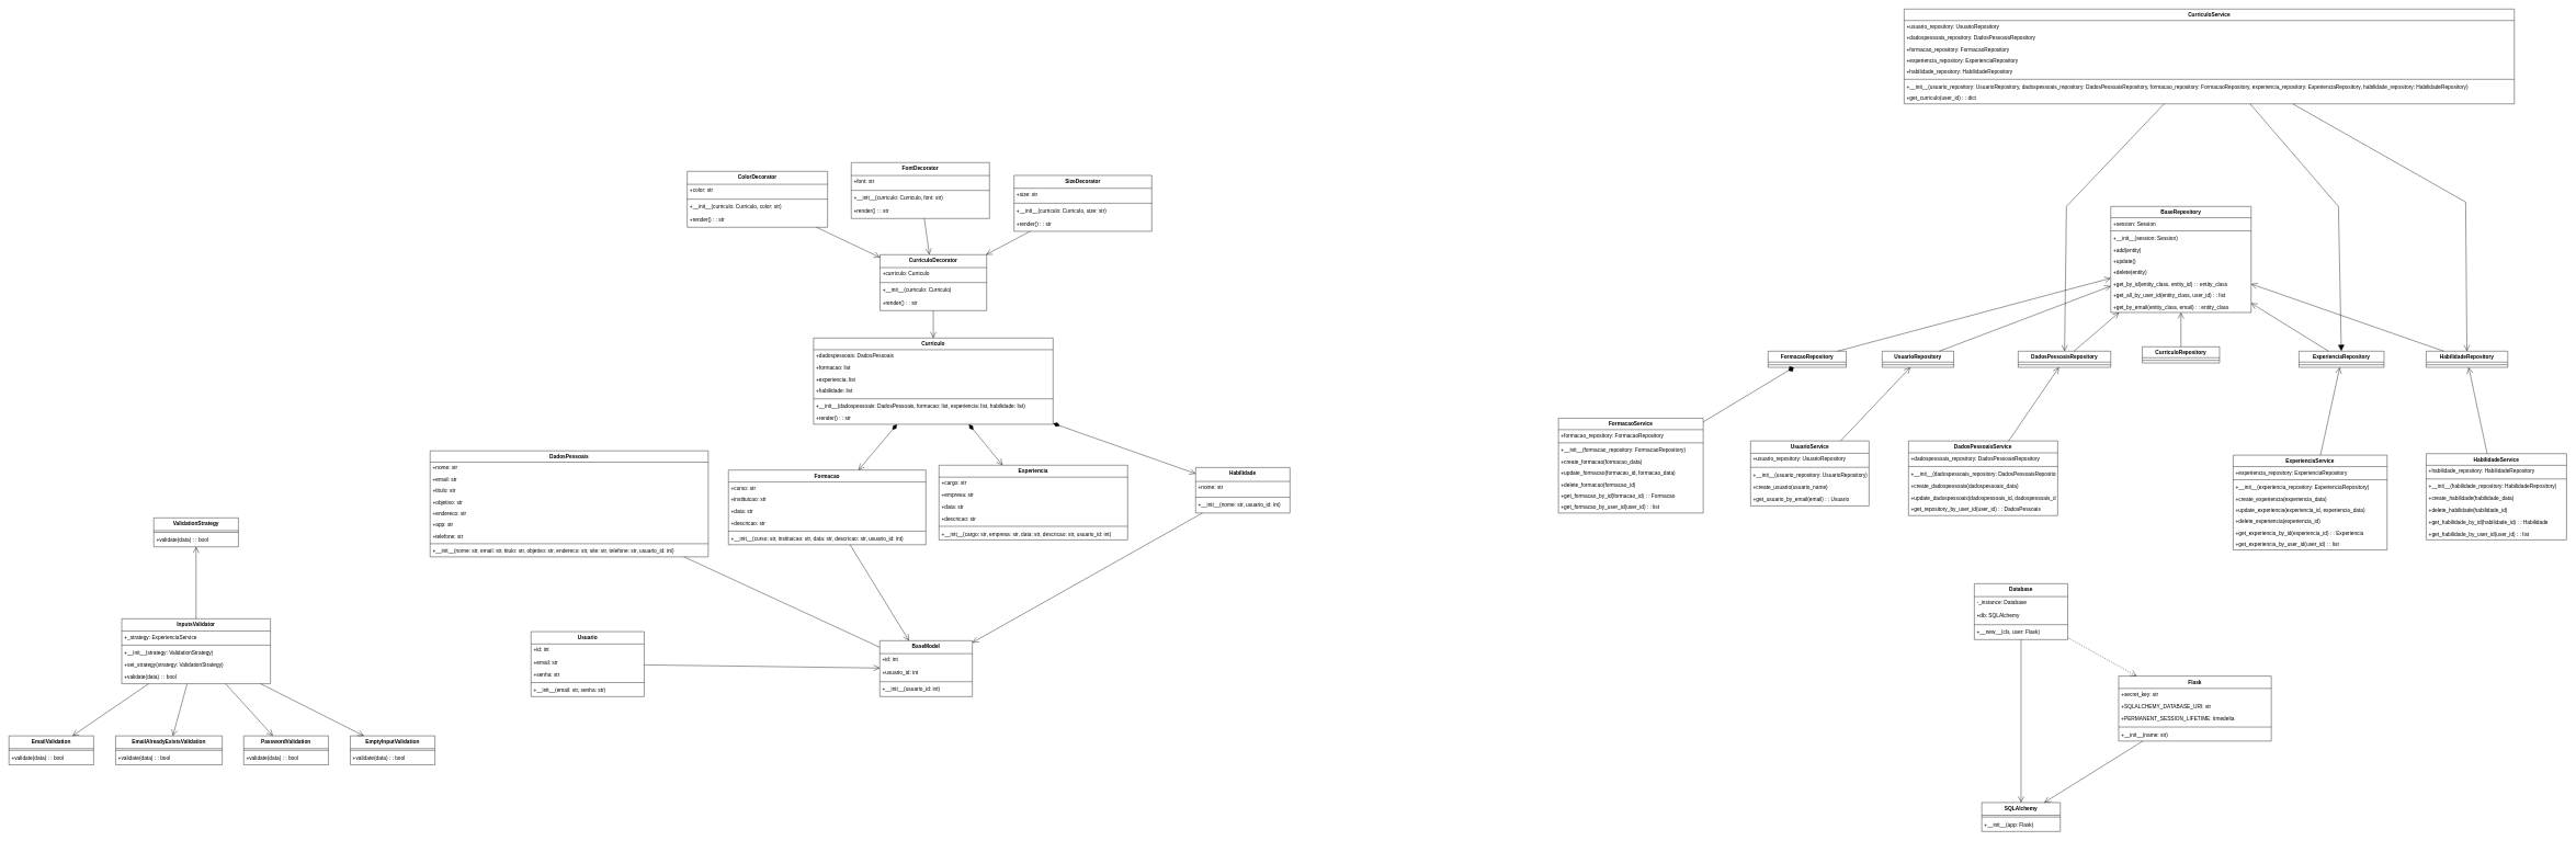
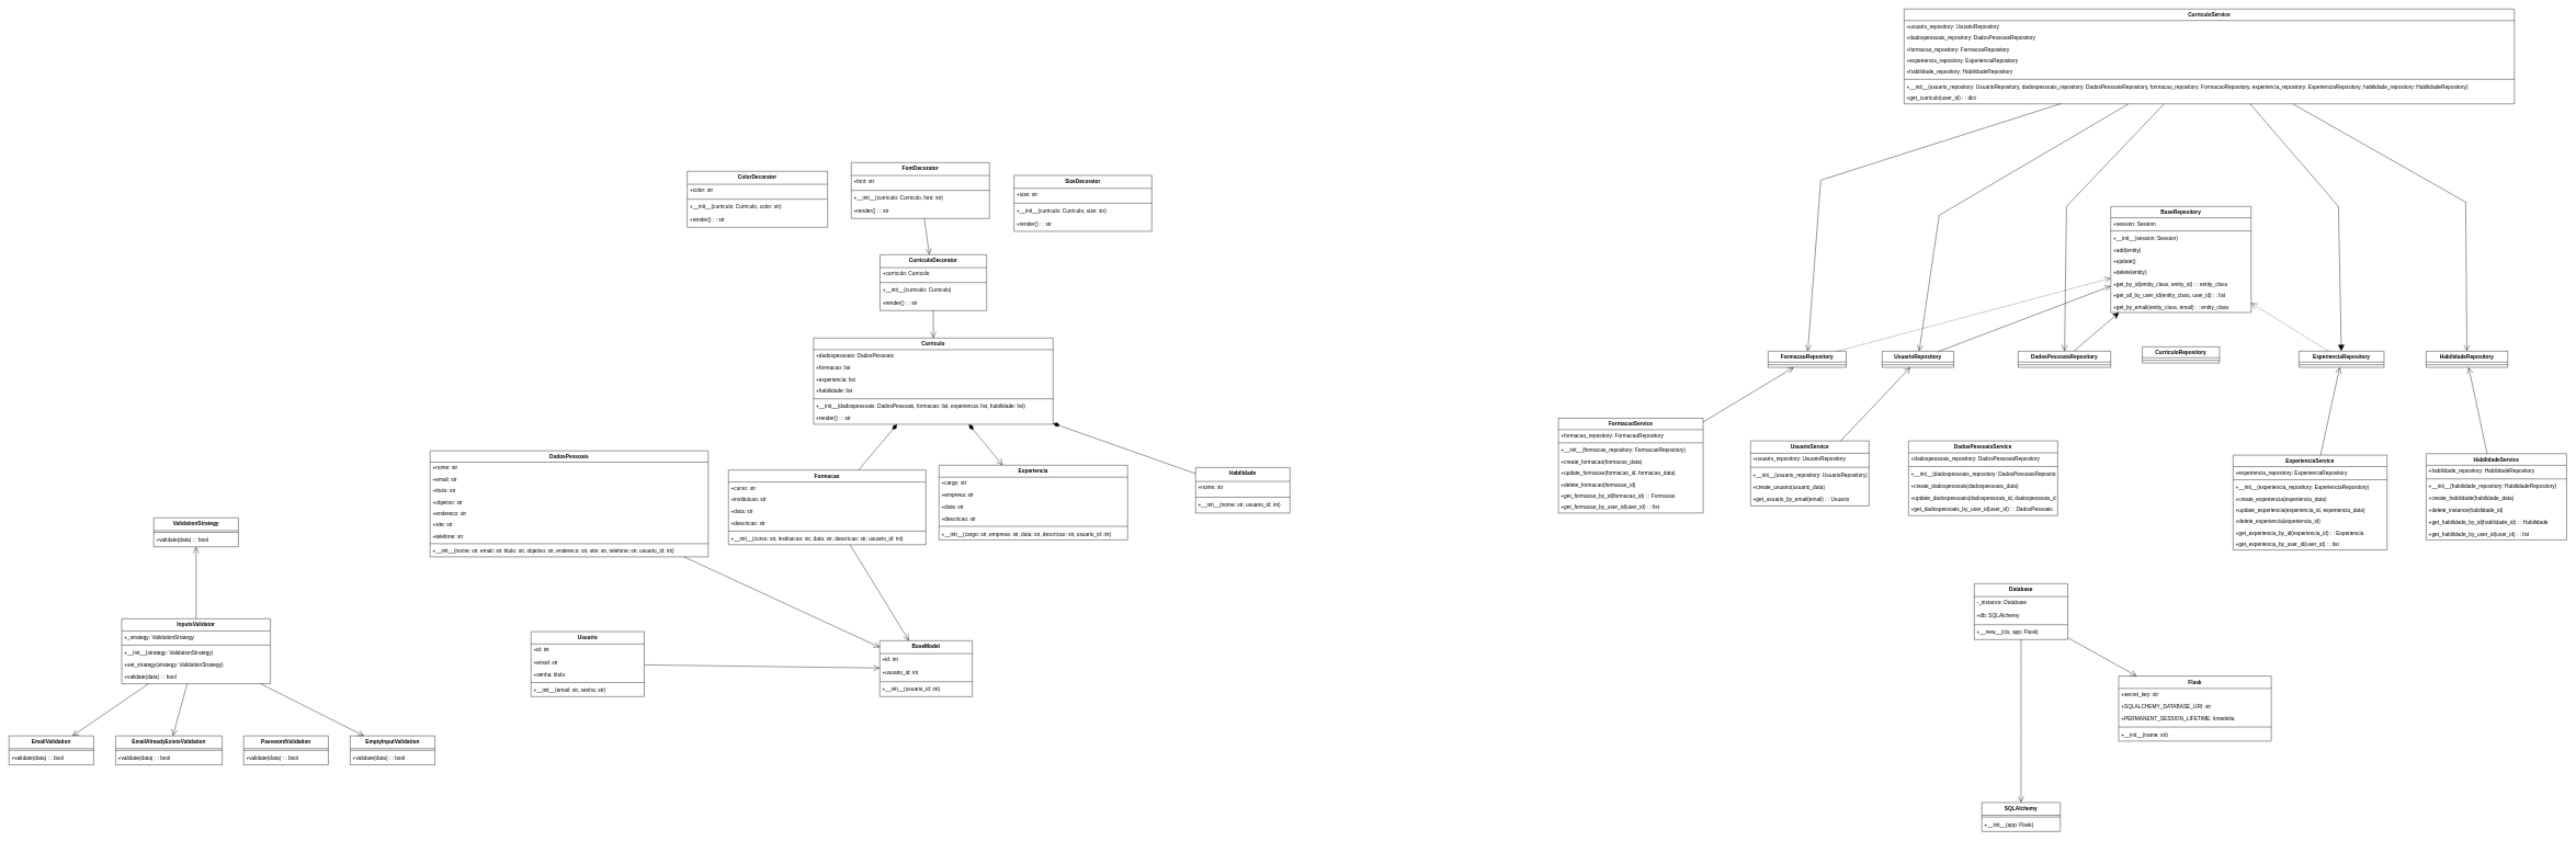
+ <mxCell id="189" value="" style="curved=0;startArrow=none;endArrow=open;endSize=12;rounded=0;swimlaneLine=1;" edge="1" parent="1" source="151" target="102"><mxGeometry relative="1" as="geometry"><Array as="points"><mxPoint x="4150" y="410" /></Array></mxGeometry></mxCell>
+ <mxCell id="187" value="" style="curved=0;startArrow=none;endArrow=open;endSize=12;rounded=0;swimlaneLine=1;" edge="1" parent="1" source="151" target="108"><mxGeometry relative="1" as="geometry"><Array as="points"><mxPoint x="4420" y="490" /></Array></mxGeometry></mxCell>
- <mxCell id="168" value="" style="curved=1;startArrow=none;endArrow=open;endSize=12;rounded=0;swimlaneLine=1;" edge="1" parent="1" source="54" target="49"><mxGeometry relative="1" as="geometry" /></mxCell>
- <mxCell id="170" value="" style="curved=1;startArrow=none;endArrow=open;endSize=12;rounded=0;swimlaneLine=1;" edge="1" parent="1" source="64" target="49"><mxGeometry relative="1" as="geometry" /></mxCell>
- <mxCell id="178" value="" style="curved=1;startArrow=none;endArrow=open;endSize=12;rounded=0;swimlaneLine=1;" edge="1" parent="1" source="102" target="90"><mxGeometry relative="1" as="geometry" /></mxCell>
+ <mxCell id="178" value="" style="curved=1;startArrow=none;endArrow=open;endSize=12;rounded=0;swimlaneLine=1;dashed=1;" edge="1" parent="1" source="102" target="90"><mxGeometry relative="1" as="geometry" /></mxCell>
- <mxCell id="177" value="" style="curved=1;startArrow=none;endArrow=open;endSize=12;rounded=0;swimlaneLine=1;" edge="1" parent="1" source="100" target="90"><mxGeometry relative="1" as="geometry" /></mxCell>
+ <mxCell id="177" value="" style="curved=1;startArrow=none;endArrow=classic;endSize=12;rounded=0;swimlaneLine=1;" edge="1" parent="1" source="100" target="90"><mxGeometry relative="1" as="geometry" /></mxCell>
- <mxCell id="180" value="" style="curved=0;startArrow=none;endArrow=open;endSize=12;rounded=0;swimlaneLine=1;" edge="1" parent="1" source="106" target="90"><mxGeometry relative="1" as="geometry" /></mxCell>
- <mxCell id="179" value="" style="curved=0;startArrow=none;endArrow=open;endSize=12;rounded=0;swimlaneLine=1;" edge="1" parent="1" source="104" target="90"><mxGeometry relative="1" as="geometry" /></mxCell>
+ <mxCell id="179" value="" style="curved=0;startArrow=none;endArrow=open;endSize=12;rounded=0;swimlaneLine=1;dashed=1;" edge="1" parent="1" source="104" target="90"><mxGeometry relative="1" as="geometry" /></mxCell>
- <mxCell id="181" value="" style="curved=0;startArrow=none;endArrow=open;endSize=12;rounded=0;swimlaneLine=1;" edge="1" parent="1" source="110" target="90"><mxGeometry relative="1" as="geometry" /></mxCell>
- <mxCell id="185" value="" style="curved=1;startArrow=none;endArrow=diamond;endSize=12;rounded=0;swimlaneLine=1;" edge="1" parent="1" source="134" target="102"><mxGeometry relative="1" as="geometry" /></mxCell>
+ <mxCell id="185" value="" style="curved=1;startArrow=none;endArrow=open;endSize=12;rounded=0;swimlaneLine=1;" edge="1" parent="1" source="134" target="102"><mxGeometry relative="1" as="geometry" /></mxCell>
- <mxCell id="183" value="" style="curved=1;startArrow=none;endArrow=open;endSize=12;rounded=0;swimlaneLine=1;" edge="1" parent="1" source="118" target="100"><mxGeometry relative="1" as="geometry" /></mxCell>
- <mxCell id="164" value="" style="curved=1;startArrow=diamondThin;startSize=14;startFill=1;endArrow=open;endSize=12;rounded=0;swimlaneLine=1;" edge="1" parent="1" source="41" target="23"><mxGeometry relative="1" as="geometry" /></mxCell>
+ <mxCell id="164" value="" style="curved=1;startArrow=diamondThin;startSize=14;startFill=1;endArrow=none;endSize=12;rounded=0;swimlaneLine=1;" edge="1" parent="1" source="41" target="23"><mxGeometry relative="1" as="geometry" /></mxCell>
- <mxCell id="166" value="" style="curved=1;startArrow=diamondThin;startSize=14;startFill=1;endArrow=open;endSize=12;rounded=0;swimlaneLine=1;" edge="1" parent="1" source="41" target="37"><mxGeometry relative="1" as="geometry" /></mxCell>
+ <mxCell id="166" value="" style="curved=1;startArrow=diamondThin;startSize=14;startFill=1;endArrow=none;endSize=12;rounded=0;swimlaneLine=1;" edge="1" parent="1" source="41" target="37"><mxGeometry relative="1" as="geometry" /></mxCell>
- <mxCell id="116" value="+create_usuario(usuario_name)" style="text;strokeColor=none;fillColor=none;align=left;verticalAlign=top;spacingLeft=4;spacingRight=4;overflow=hidden;rotatable=0;points=[[0,0.5],[1,0.5]];portConstraint=eastwest;swimlaneLine=1;" vertex="1" parent="112"><mxGeometry y="92.15" width="270" height="28" as="geometry" /></mxCell>
+ <mxCell id="116" value="+create_usuario(usuario_data)" style="text;strokeColor=none;fillColor=none;align=left;verticalAlign=top;spacingLeft=4;spacingRight=4;overflow=hidden;rotatable=0;points=[[0,0.5],[1,0.5]];portConstraint=eastwest;swimlaneLine=1;" vertex="1" parent="112"><mxGeometry y="92.15" width="270" height="28" as="geometry" /></mxCell>
- <mxCell id="124" value="+get_repository_by_user_id(user_id) : : DadosPessoais" style="text;strokeColor=none;fillColor=none;align=left;verticalAlign=top;spacingLeft=4;spacingRight=4;overflow=hidden;rotatable=0;points=[[0,0.5],[1,0.5]];portConstraint=eastwest;swimlaneLine=1;" vertex="1" parent="118"><mxGeometry y="143.25" width="340" height="27" as="geometry" /></mxCell>
+ <mxCell id="124" value="+get_dadospessoais_by_user_id(user_id) : : DadosPessoais" style="text;strokeColor=none;fillColor=none;align=left;verticalAlign=top;spacingLeft=4;spacingRight=4;overflow=hidden;rotatable=0;points=[[0,0.5],[1,0.5]];portConstraint=eastwest;swimlaneLine=1;" vertex="1" parent="118"><mxGeometry y="143.25" width="340" height="27" as="geometry" /></mxCell>
- <mxCell id="148" value="+delete_habilidade(habilidade_id)" style="text;strokeColor=none;fillColor=none;align=left;verticalAlign=top;spacingLeft=4;spacingRight=4;overflow=hidden;rotatable=0;points=[[0,0.5],[1,0.5]];portConstraint=eastwest;swimlaneLine=1;" vertex="1" parent="143"><mxGeometry y="115.607" width="320" height="27" as="geometry" /></mxCell>
+ <mxCell id="148" value="+delete_instance(habilidade_id)" style="text;strokeColor=none;fillColor=none;align=left;verticalAlign=top;spacingLeft=4;spacingRight=4;overflow=hidden;rotatable=0;points=[[0,0.5],[1,0.5]];portConstraint=eastwest;swimlaneLine=1;" vertex="1" parent="143"><mxGeometry y="115.607" width="320" height="27" as="geometry" /></mxCell>
- <mxCell id="19" value="+app: str" style="text;strokeColor=none;fillColor=none;align=left;verticalAlign=top;spacingLeft=4;spacingRight=4;overflow=hidden;rotatable=0;points=[[0,0.5],[1,0.5]];portConstraint=eastwest;swimlaneLine=1;" vertex="1" parent="13"><mxGeometry y="155.75" width="634" height="26" as="geometry" /></mxCell>
+ <mxCell id="19" value="+site: str" style="text;strokeColor=none;fillColor=none;align=left;verticalAlign=top;spacingLeft=4;spacingRight=4;overflow=hidden;rotatable=0;points=[[0,0.5],[1,0.5]];portConstraint=eastwest;swimlaneLine=1;" vertex="1" parent="13"><mxGeometry y="155.75" width="634" height="26" as="geometry" /></mxCell>
- <mxCell id="163" value="" style="curved=1;startArrow=none;endArrow=open;endSize=12;rounded=0;swimlaneLine=1;" edge="1" parent="1" source="37" target="8"><mxGeometry relative="1" as="geometry" /></mxCell>
- <mxCell id="205" value="+__new__(cls, user: Flask)" style="text;strokeColor=none;fillColor=none;align=left;verticalAlign=top;spacingLeft=4;spacingRight=4;overflow=hidden;rotatable=0;points=[[0,0.5],[1,0.5]];portConstraint=eastwest;swimlaneLine=1;" vertex="1" parent="201"><mxGeometry y="97.5" width="213" height="30" as="geometry" /></mxCell>
+ <mxCell id="205" value="+__new__(cls, app: Flask)" style="text;strokeColor=none;fillColor=none;align=left;verticalAlign=top;spacingLeft=4;spacingRight=4;overflow=hidden;rotatable=0;points=[[0,0.5],[1,0.5]];portConstraint=eastwest;swimlaneLine=1;" vertex="1" parent="201"><mxGeometry y="97.5" width="213" height="30" as="geometry" /></mxCell>
- <mxCell id="73" value="+_strategy: ExperienciaService" style="text;strokeColor=none;fillColor=none;align=left;verticalAlign=top;spacingLeft=4;spacingRight=4;overflow=hidden;rotatable=0;points=[[0,0.5],[1,0.5]];portConstraint=eastwest;swimlaneLine=1;" vertex="1" parent="72"><mxGeometry y="28.15" width="339" height="28" as="geometry" /></mxCell>
+ <mxCell id="73" value="+_strategy: ValidationStrategy" style="text;strokeColor=none;fillColor=none;align=left;verticalAlign=top;spacingLeft=4;spacingRight=4;overflow=hidden;rotatable=0;points=[[0,0.5],[1,0.5]];portConstraint=eastwest;swimlaneLine=1;" vertex="1" parent="72"><mxGeometry y="28.15" width="339" height="28" as="geometry" /></mxCell>
- <mxCell id="161" value="" style="curved=1;startArrow=none;endArrow=none;endSize=12;rounded=0;swimlaneLine=1;" edge="1" parent="1" source="13" target="8"><mxGeometry relative="1" as="geometry" /></mxCell>
+ <mxCell id="161" value="" style="curved=1;startArrow=none;endArrow=open;endSize=12;rounded=0;swimlaneLine=1;" edge="1" parent="1" source="13" target="8"><mxGeometry relative="1" as="geometry" /></mxCell>
- <mxCell id="208" value="" style="curved=1;startArrow=none;endArrow=open;endSize=12;rounded=0;swimlaneLine=1;dashed=1;" edge="1" parent="1" source="201" target="192"><mxGeometry relative="1" as="geometry" /></mxCell>
+ <mxCell id="208" value="" style="curved=1;startArrow=none;endArrow=open;endSize=12;rounded=0;swimlaneLine=1;" edge="1" parent="1" source="201" target="192"><mxGeometry relative="1" as="geometry" /></mxCell>
- <mxCell id="5" value="+senha: str" style="text;strokeColor=none;fillColor=none;align=left;verticalAlign=top;spacingLeft=4;spacingRight=4;overflow=hidden;rotatable=0;points=[[0,0.5],[1,0.5]];portConstraint=eastwest;swimlaneLine=1;" vertex="1" parent="2"><mxGeometry y="84.15" width="258" height="28" as="geometry" /></mxCell>
+ <mxCell id="5" value="+senha: titulo" style="text;strokeColor=none;fillColor=none;align=left;verticalAlign=top;spacingLeft=4;spacingRight=4;overflow=hidden;rotatable=0;points=[[0,0.5],[1,0.5]];portConstraint=eastwest;swimlaneLine=1;" vertex="1" parent="2"><mxGeometry y="84.15" width="258" height="28" as="geometry" /></mxCell>
- <mxCell id="174" value="" style="curved=1;startArrow=none;endArrow=open;endSize=12;rounded=0;swimlaneLine=1;" edge="1" parent="1" source="72" target="84"><mxGeometry relative="1" as="geometry" /></mxCell>
- <mxCell id="206" value="" style="curved=1;startArrow=none;endArrow=open;endSize=12;rounded=0;swimlaneLine=1;" edge="1" parent="1" source="192" target="198"><mxGeometry relative="1" as="geometry" /></mxCell>
